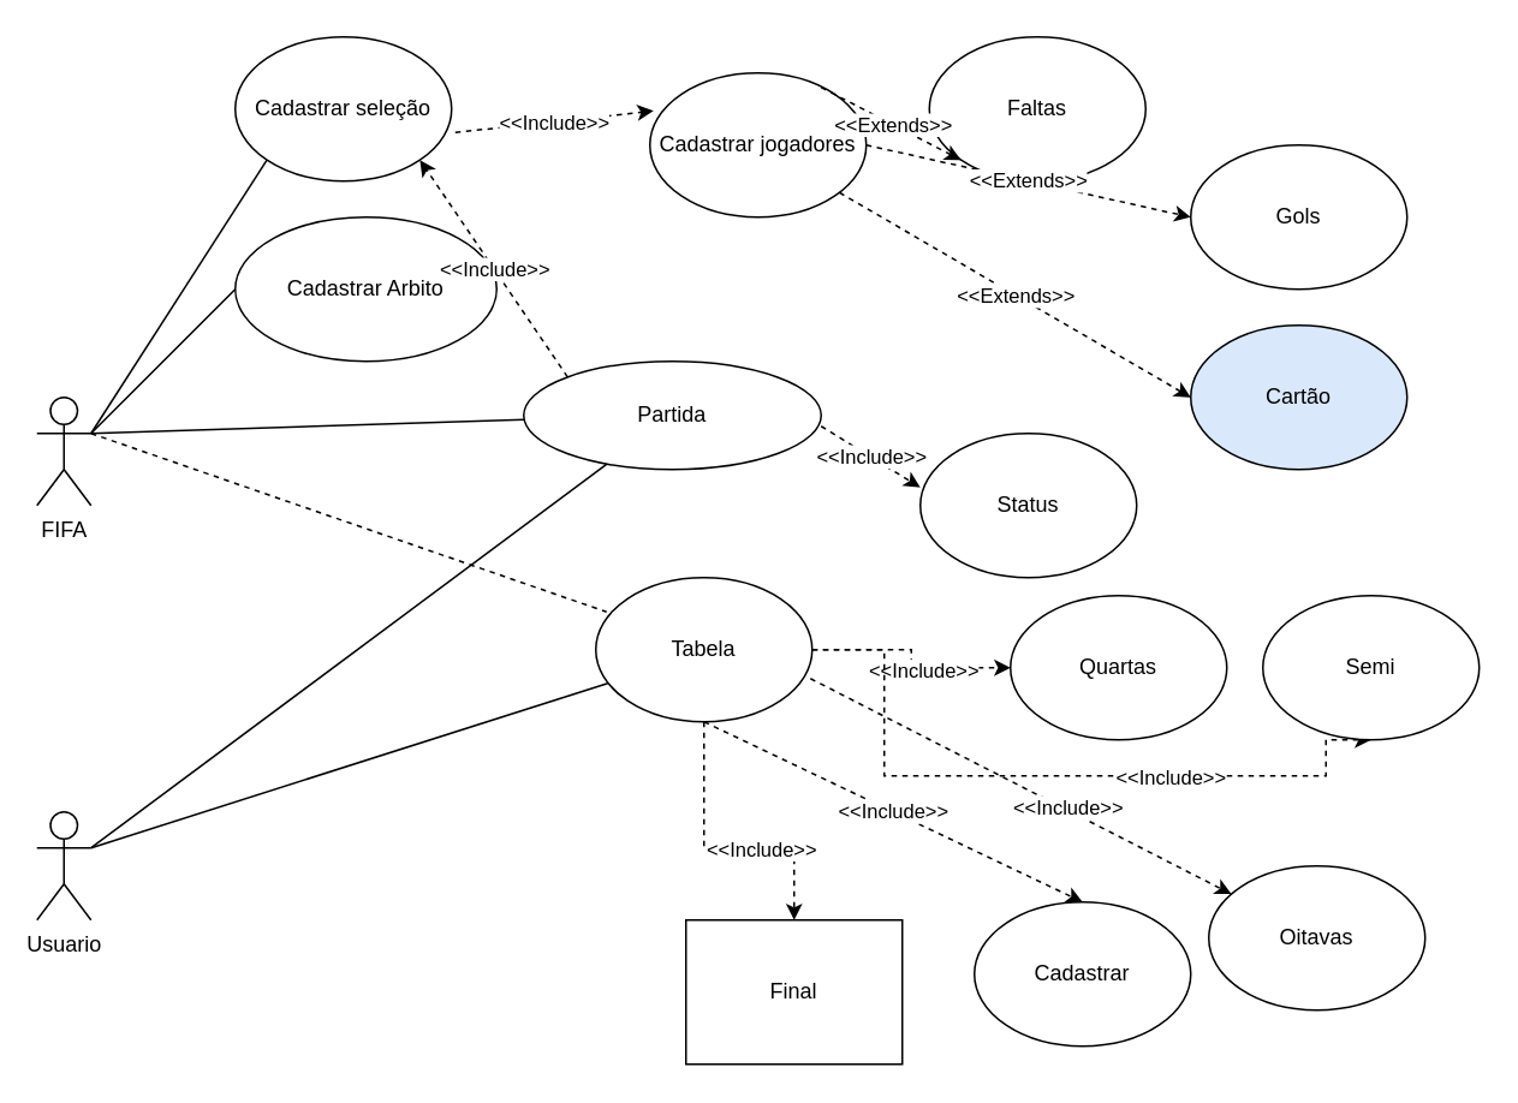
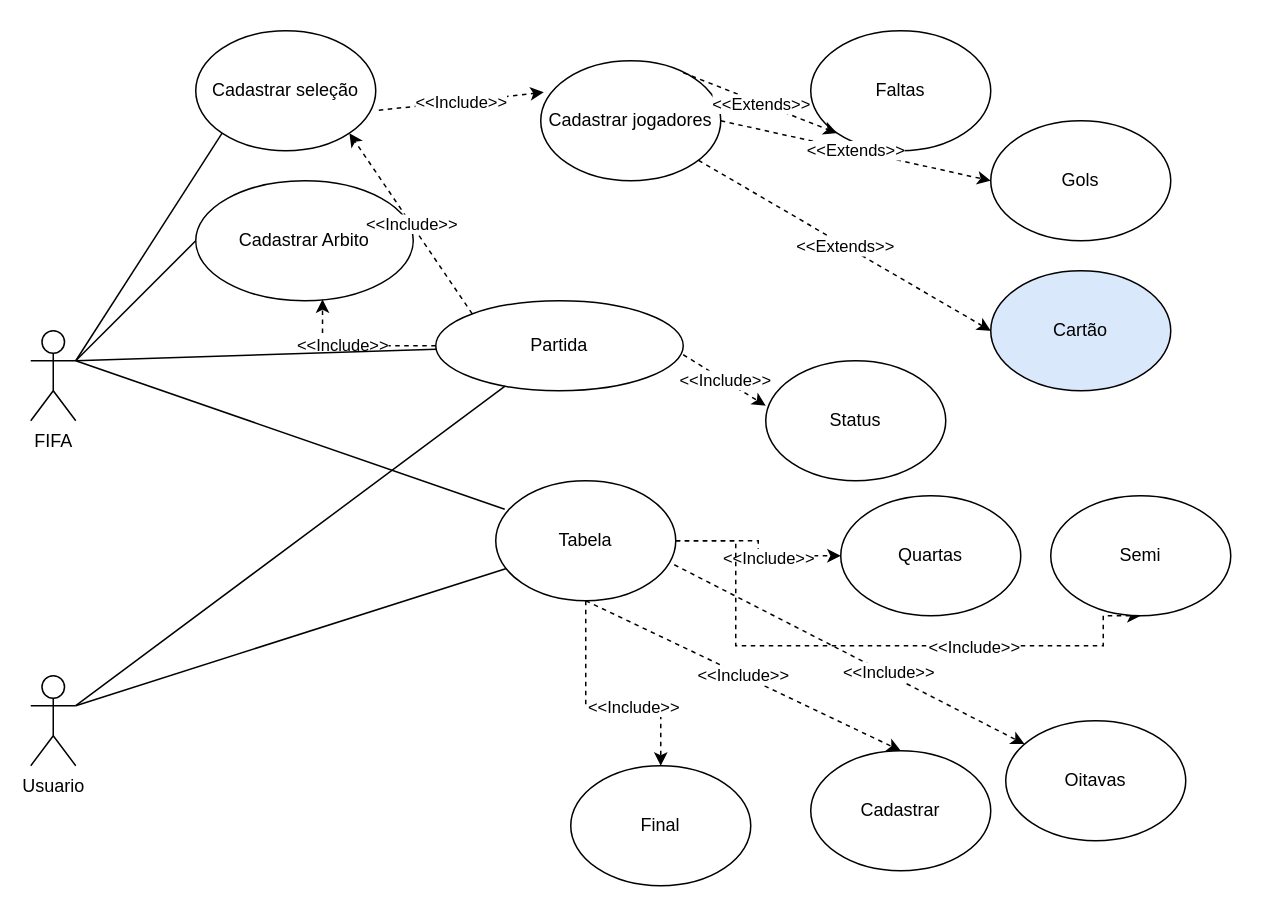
- <mxCell id="5" value="Faltas" style="ellipse;whiteSpace=wrap;html=1;" vertex="1" parent="1"><mxGeometry x="515" y="20" width="120" height="80" as="geometry" /></mxCell>
+ <mxCell id="5" value="Faltas" style="ellipse;whiteSpace=wrap;html=1;" vertex="1" parent="1"><mxGeometry x="540" width="120" height="80" as="geometry" y="20" /></mxCell>
+ <mxCell id="19" style="edgeStyle=orthogonalEdgeStyle;rounded=0;orthogonalLoop=1;jettySize=auto;html=1;entryX=0.583;entryY=0.988;entryDx=0;entryDy=0;entryPerimeter=0;dashed=1;" edge="1" parent="1" source="21" target="17"><mxGeometry relative="1" as="geometry" /></mxCell>
+ <mxCell id="20" value="&amp;lt;&amp;lt;Include&amp;gt;&amp;gt;" style="edgeLabel;html=1;align=center;verticalAlign=middle;resizable=0;points=[];" connectable="0" vertex="1" parent="19"><mxGeometry x="0.191" y="-1" relative="1" as="geometry"><mxPoint as="offset" /></mxGeometry></mxCell>
- <mxCell id="32" value="" style="endArrow=none;html=1;rounded=0;exitX=1;exitY=0.333;exitDx=0;exitDy=0;exitPerimeter=0;entryX=0.05;entryY=0.238;entryDx=0;entryDy=0;entryPerimeter=0;dashed=1;" edge="1" parent="1" source="2" target="31"><mxGeometry width="50" height="50" relative="1" as="geometry"><mxPoint x="400" y="300" as="sourcePoint" /><mxPoint x="450" y="250" as="targetPoint" /></mxGeometry></mxCell>
+ <mxCell id="32" value="" style="endArrow=none;html=1;rounded=0;exitX=1;exitY=0.333;exitDx=0;exitDy=0;exitPerimeter=0;entryX=0.05;entryY=0.238;entryDx=0;entryDy=0;entryPerimeter=0;" edge="1" parent="1" source="2" target="31"><mxGeometry width="50" height="50" relative="1" as="geometry"><mxPoint x="400" y="300" as="sourcePoint" /><mxPoint x="450" y="250" as="targetPoint" /></mxGeometry></mxCell>
- <mxCell id="43" value="Final" style="whiteSpace=wrap;html=1;rounded=0;" vertex="1" parent="1"><mxGeometry x="380" y="510" width="120" height="80" as="geometry" /></mxCell>
+ <mxCell id="43" value="Final" style="ellipse;whiteSpace=wrap;html=1;" vertex="1" parent="1"><mxGeometry x="380" y="510" width="120" height="80" as="geometry" /></mxCell>
